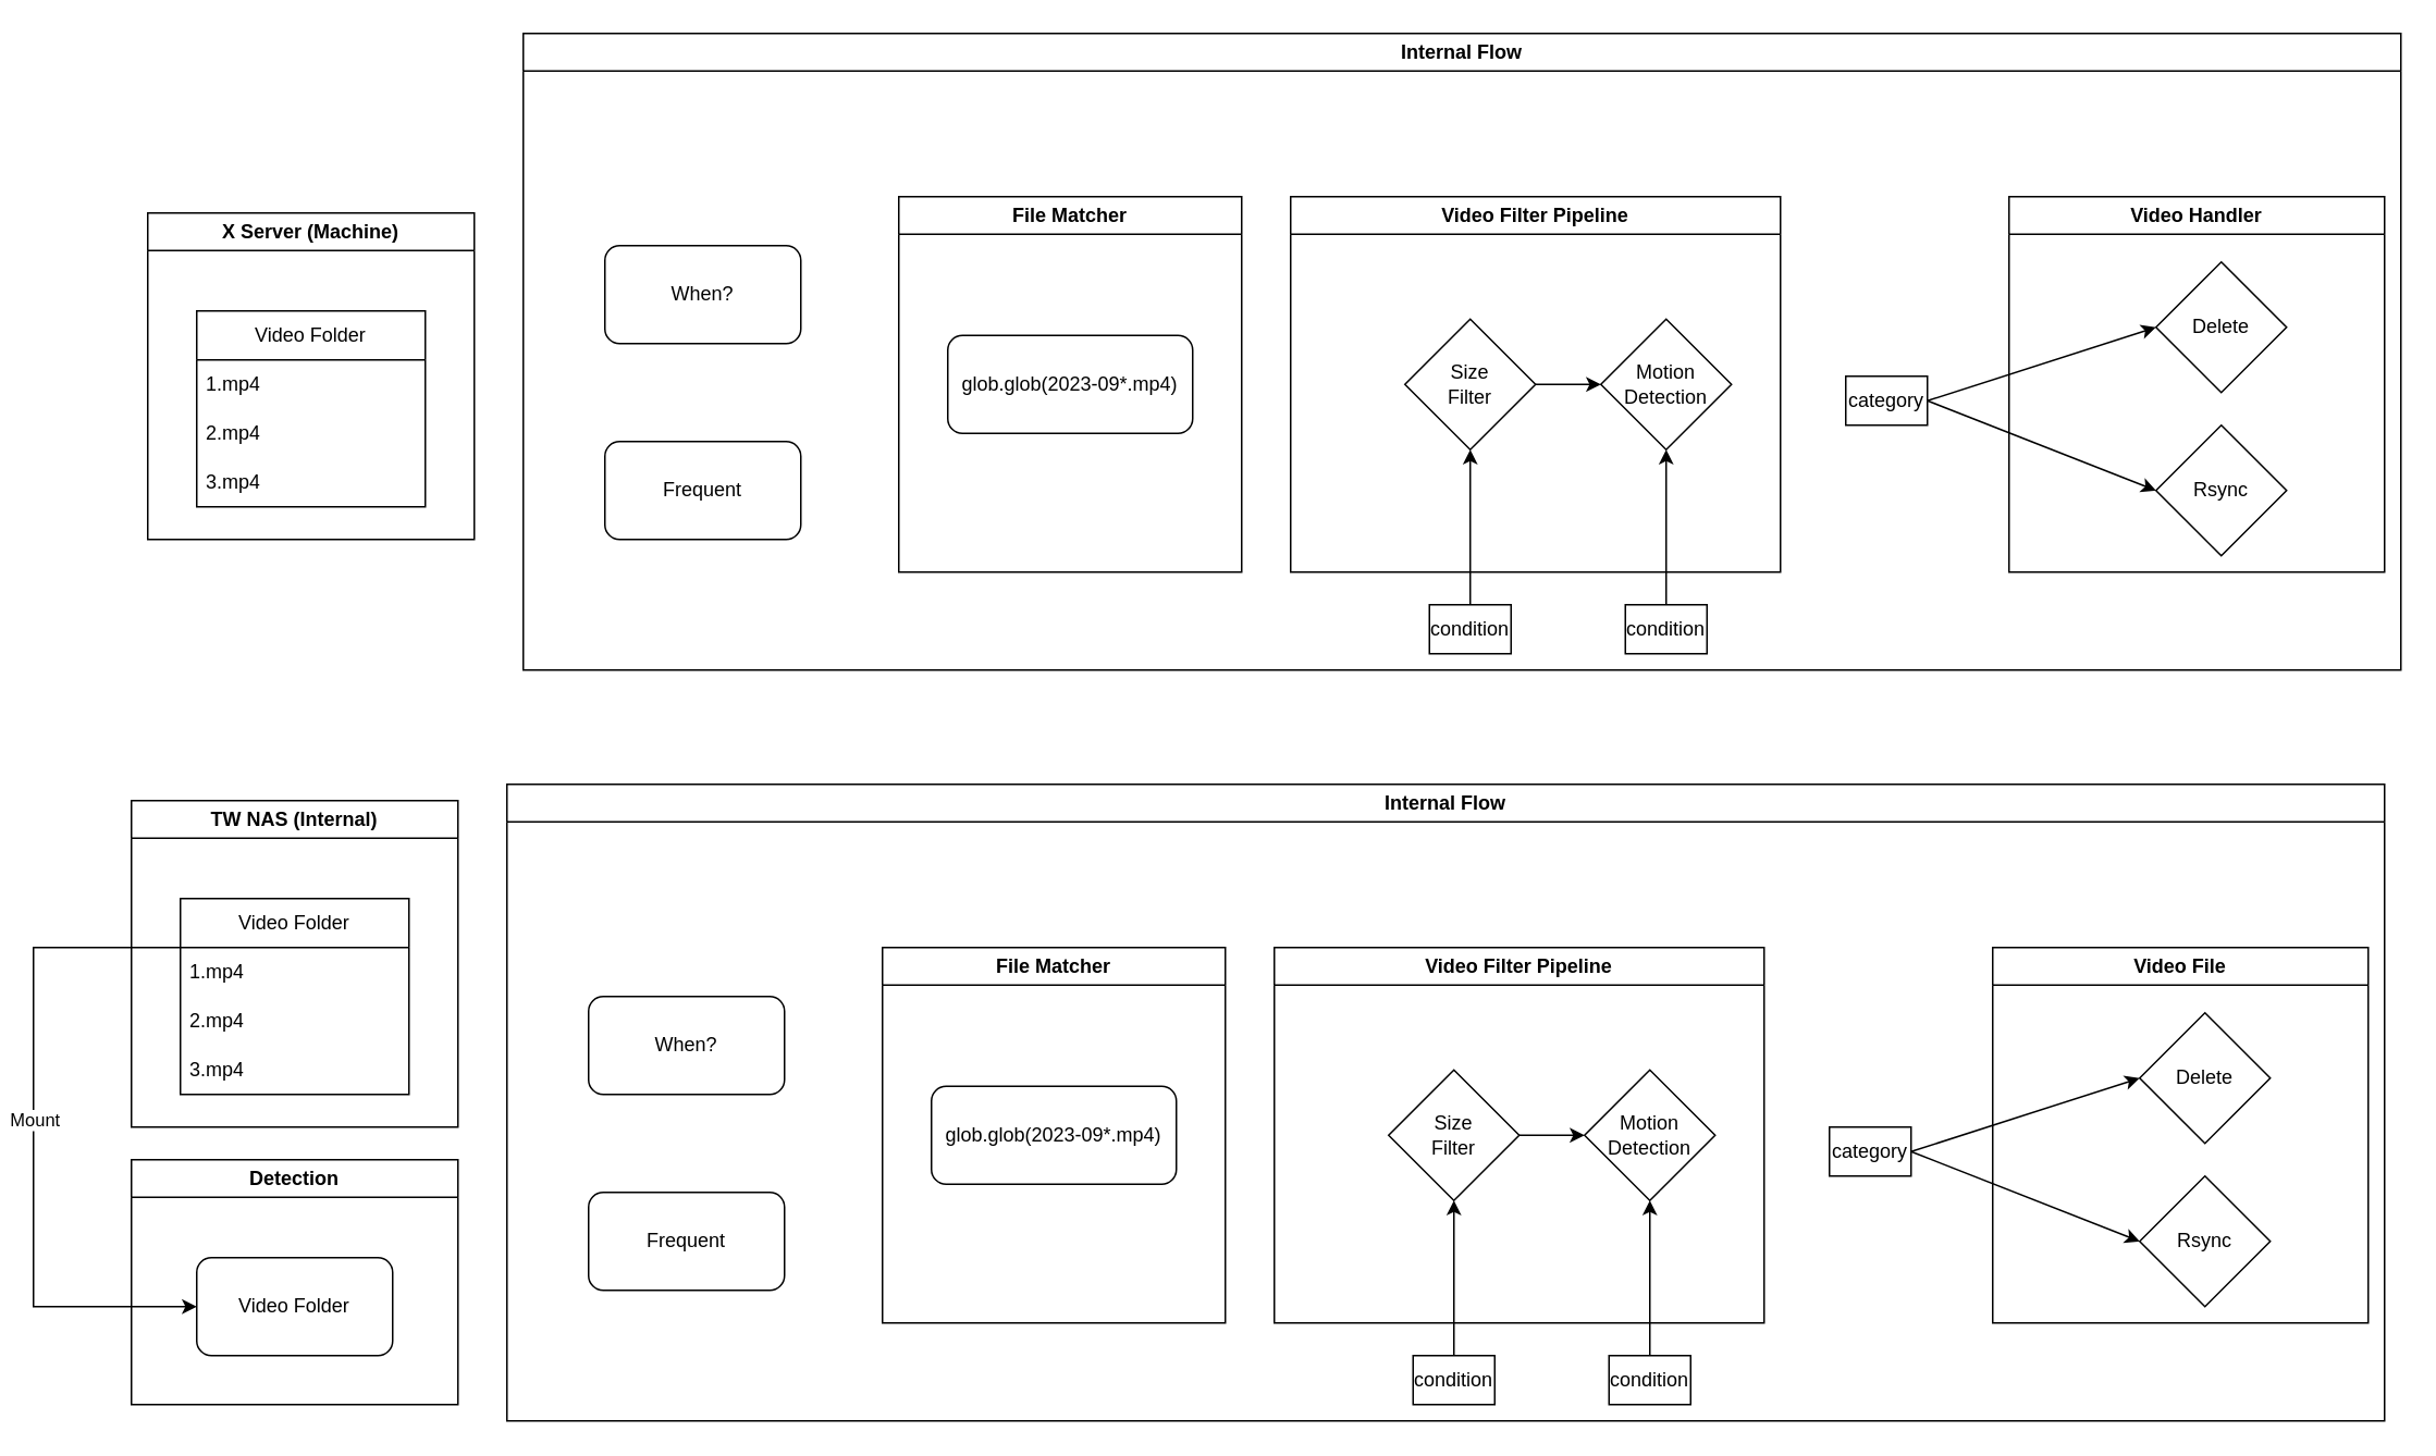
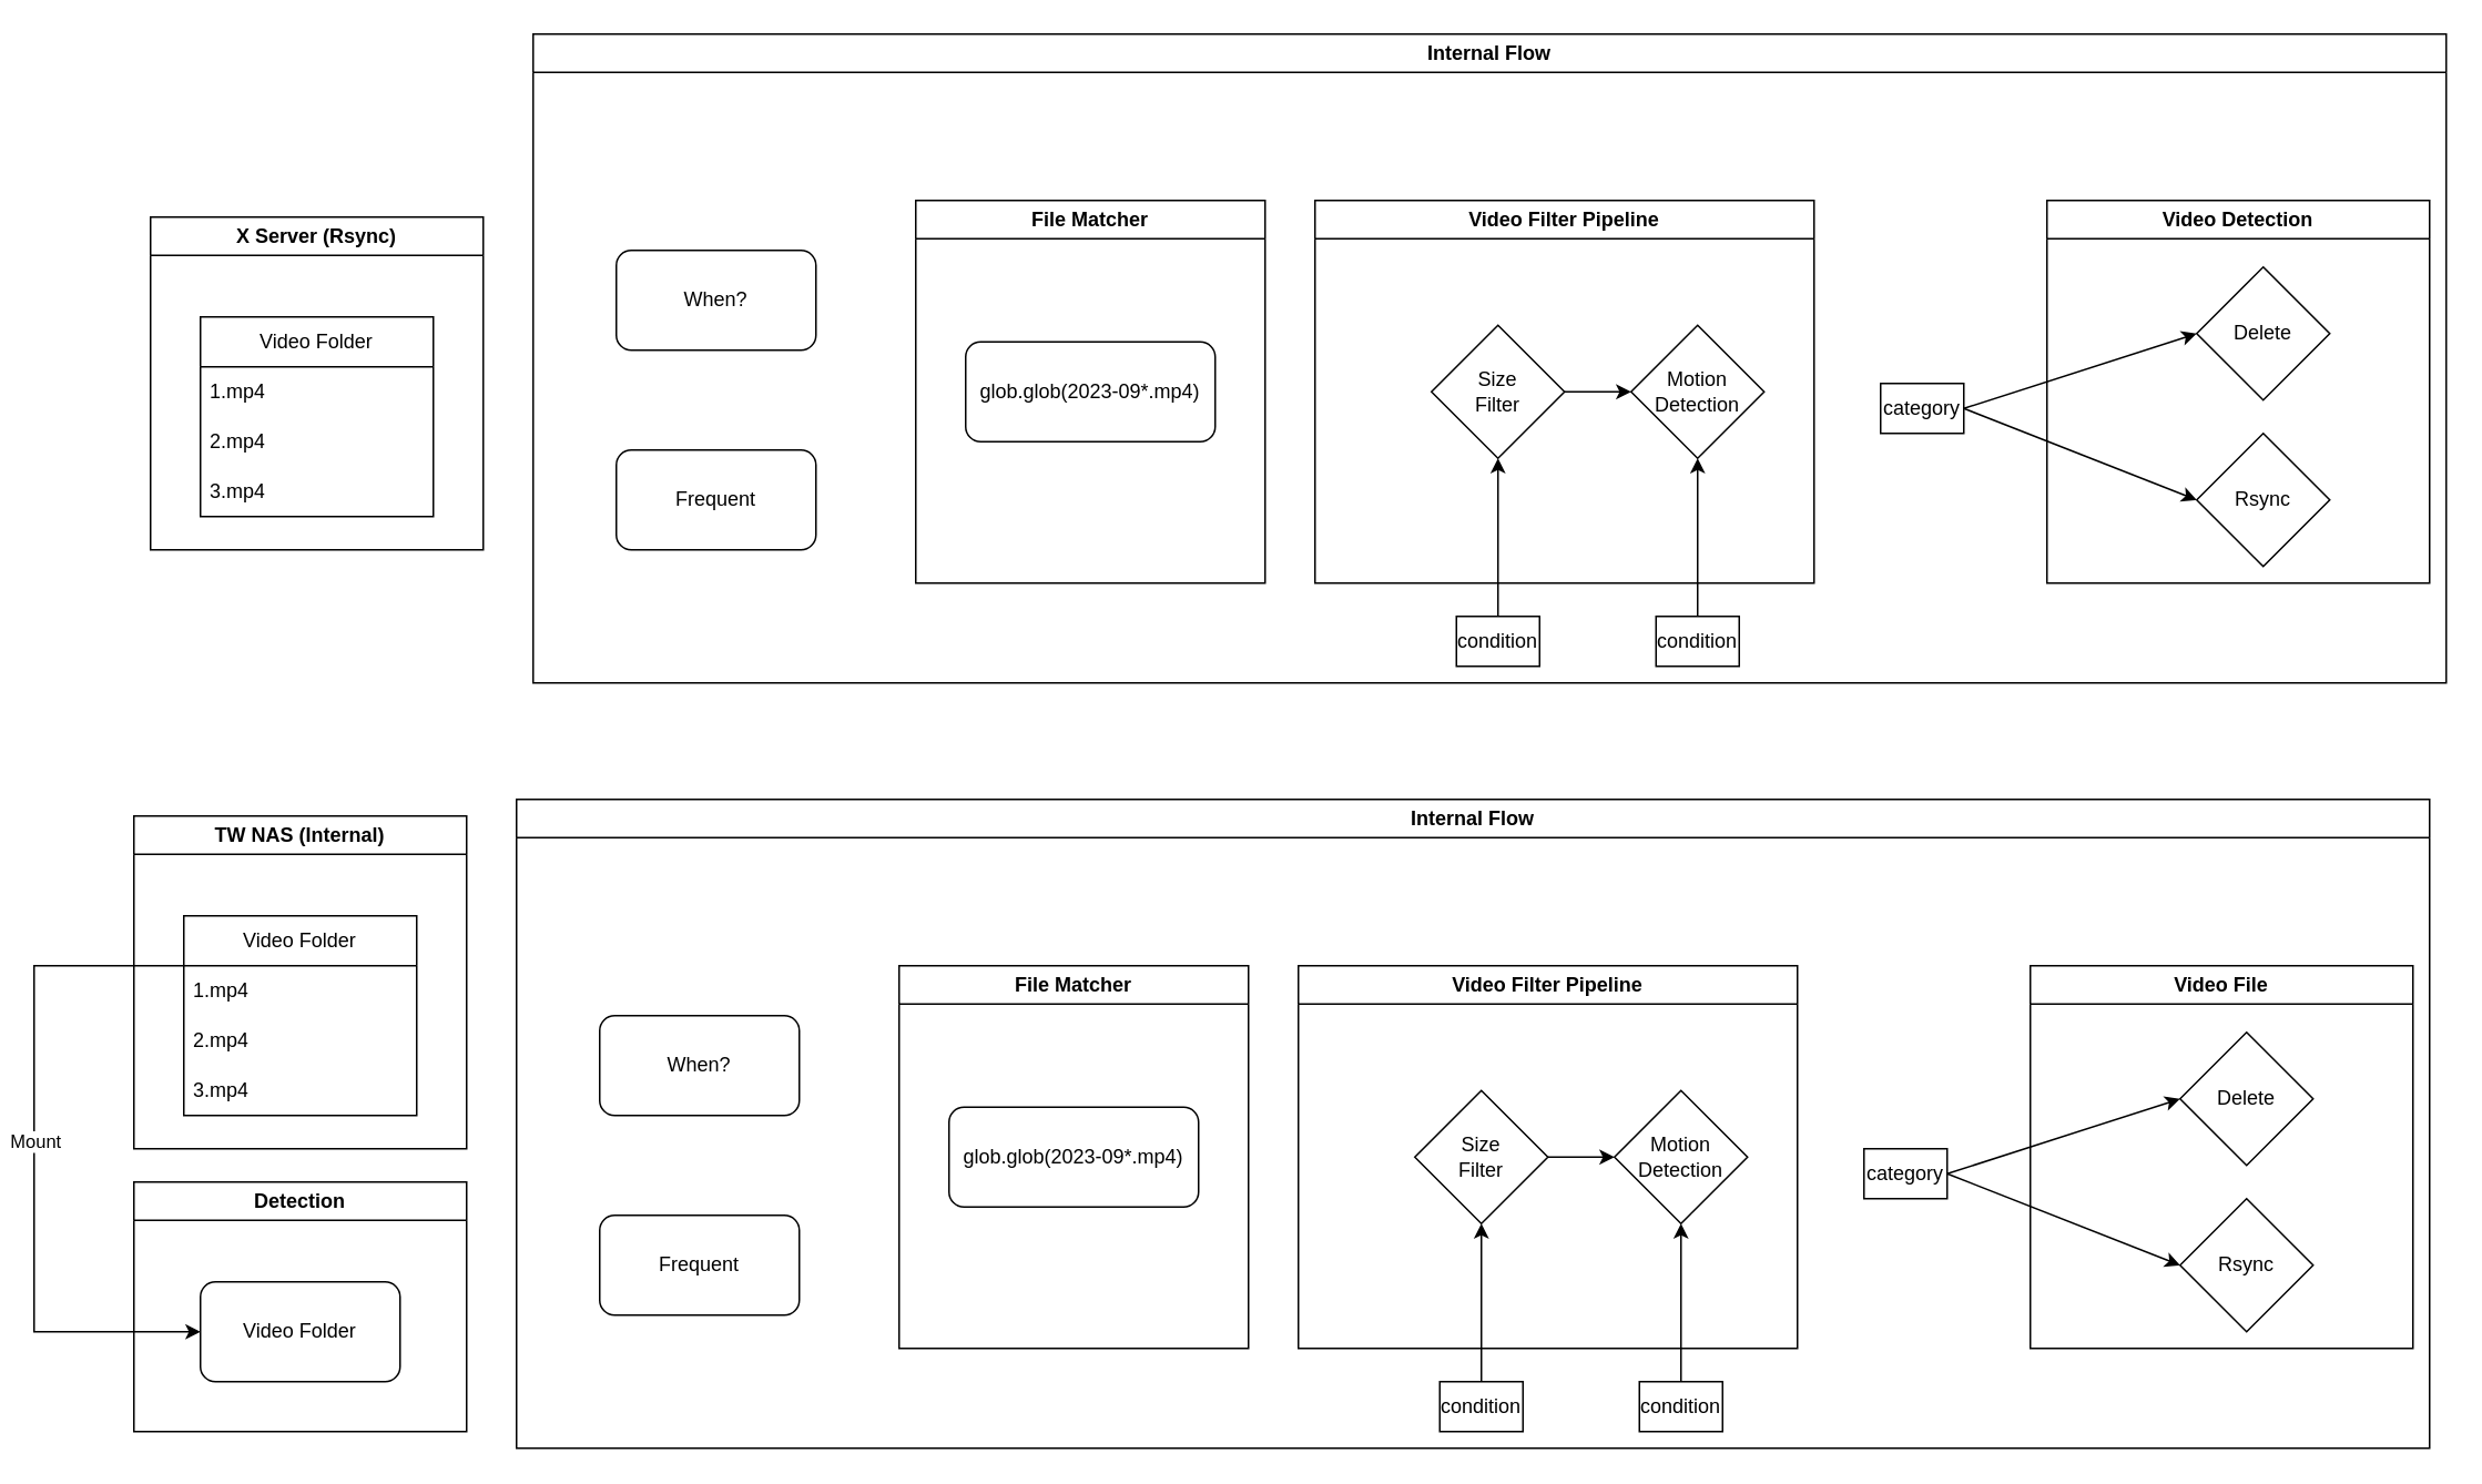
- <mxCell id="13" value="Video Handler" style="swimlane;whiteSpace=wrap;html=1;" vertex="1" parent="12"><mxGeometry x="910" y="100" width="230" height="230" as="geometry" /></mxCell>
+ <mxCell id="13" value="Video Detection" style="swimlane;whiteSpace=wrap;html=1;" vertex="1" parent="12"><mxGeometry x="910" y="100" width="230" height="230" as="geometry" /></mxCell>
- <mxCell id="2" value="X Server (Machine)" style="swimlane;whiteSpace=wrap;html=1;" vertex="1" parent="1"><mxGeometry x="90" y="130" width="200" height="200" as="geometry" /></mxCell>
+ <mxCell id="2" value="X Server (Rsync)" style="swimlane;whiteSpace=wrap;html=1;" vertex="1" parent="1"><mxGeometry x="90" y="130" width="200" height="200" as="geometry" /></mxCell>
